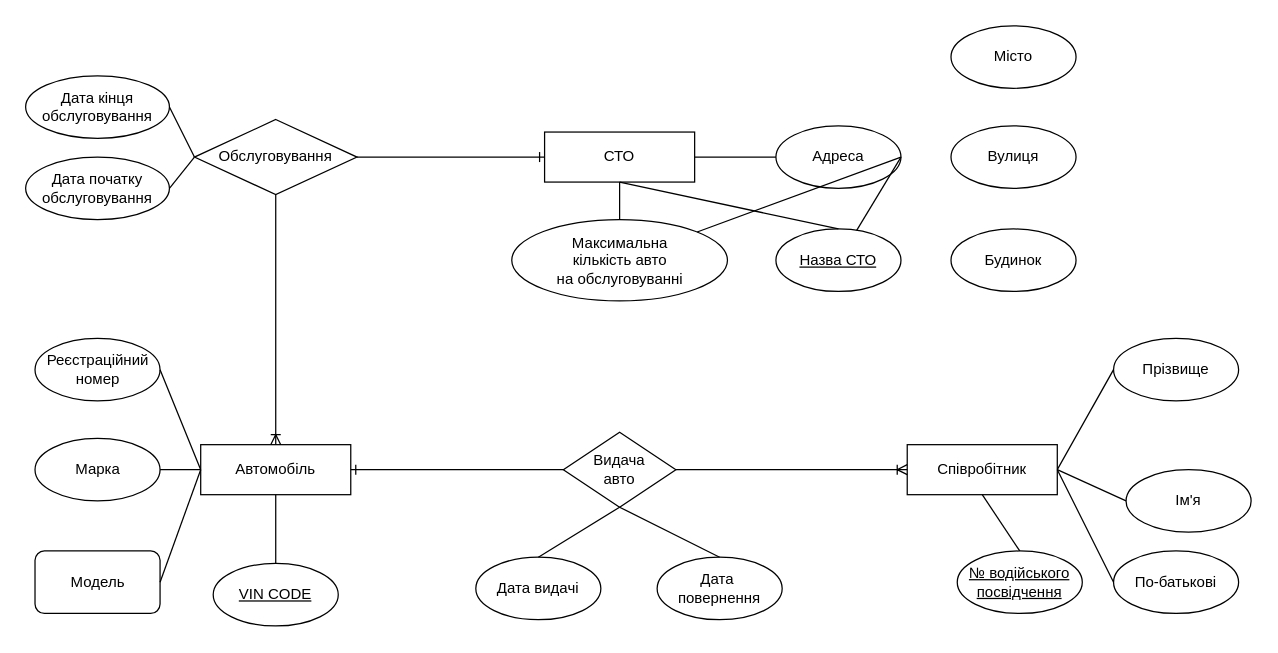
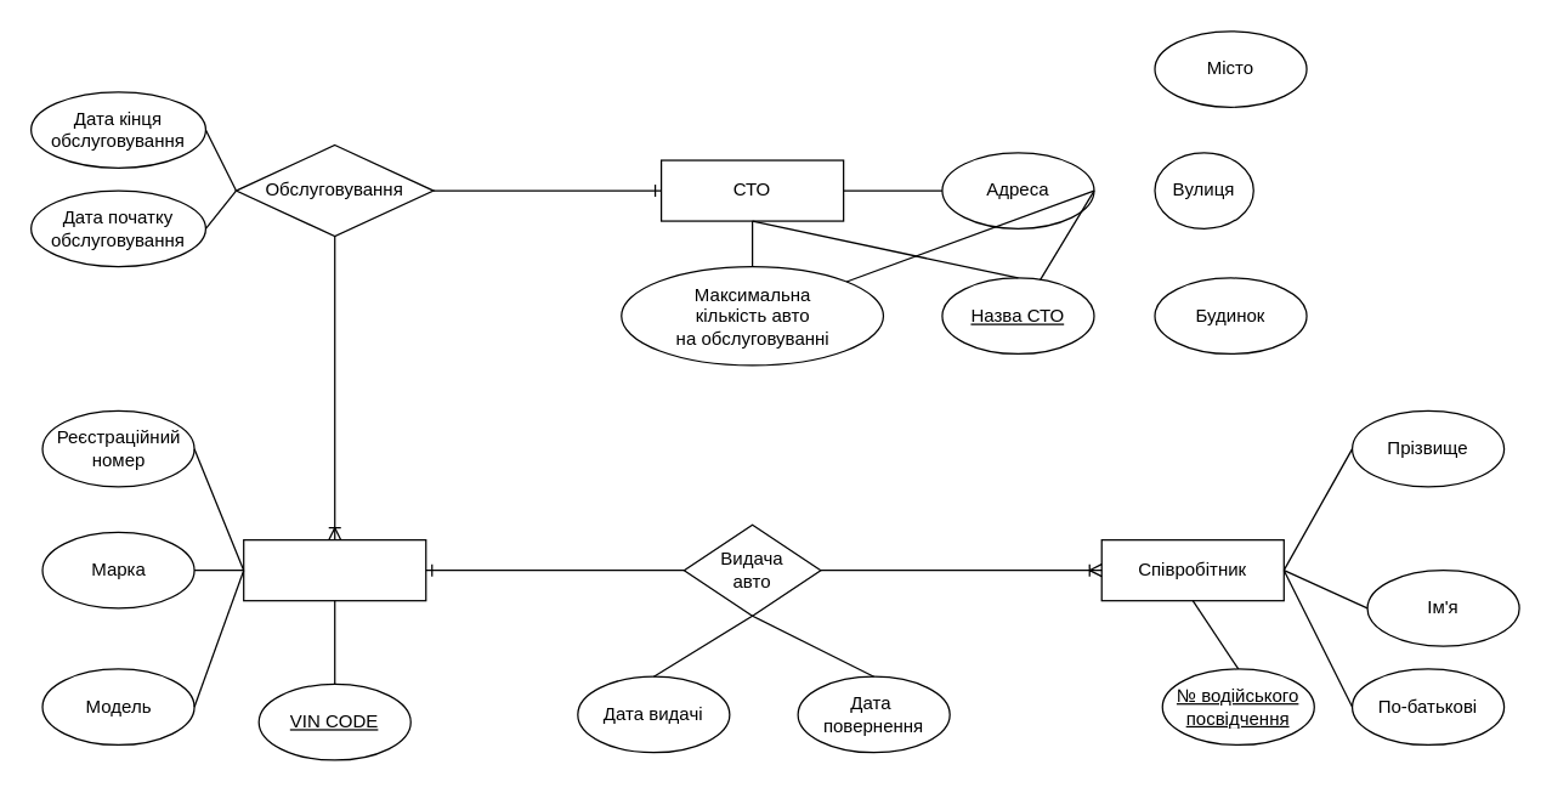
- <mxCell id="47" value="Вулиця" style="ellipse;whiteSpace=wrap;html=1;fontStyle=0" vertex="1" parent="1"><mxGeometry x="760" y="100" width="100" height="50" as="geometry" /></mxCell>
+ <mxCell id="47" value="Вулиця" style="ellipse;whiteSpace=wrap;html=1;fontStyle=0" vertex="1" parent="1"><mxGeometry x="760" y="100" width="65" height="50" as="geometry" /></mxCell>
- <mxCell id="8" value="Автомобіль" style="text;html=1;strokeColor=none;fillColor=none;align=center;verticalAlign=middle;whiteSpace=wrap;rounded=0;" parent="1" vertex="1"><mxGeometry x="190" y="360" width="60" height="30" as="geometry" /></mxCell>
- <mxCell id="38" value="Модель" style="whiteSpace=wrap;html=1;rounded=1;" parent="1" vertex="1"><mxGeometry x="27.5" y="440" width="100" height="50" as="geometry" /></mxCell>
+ <mxCell id="38" value="Модель" style="ellipse;whiteSpace=wrap;html=1;" parent="1" vertex="1"><mxGeometry x="27.5" y="440" width="100" height="50" as="geometry" /></mxCell>
